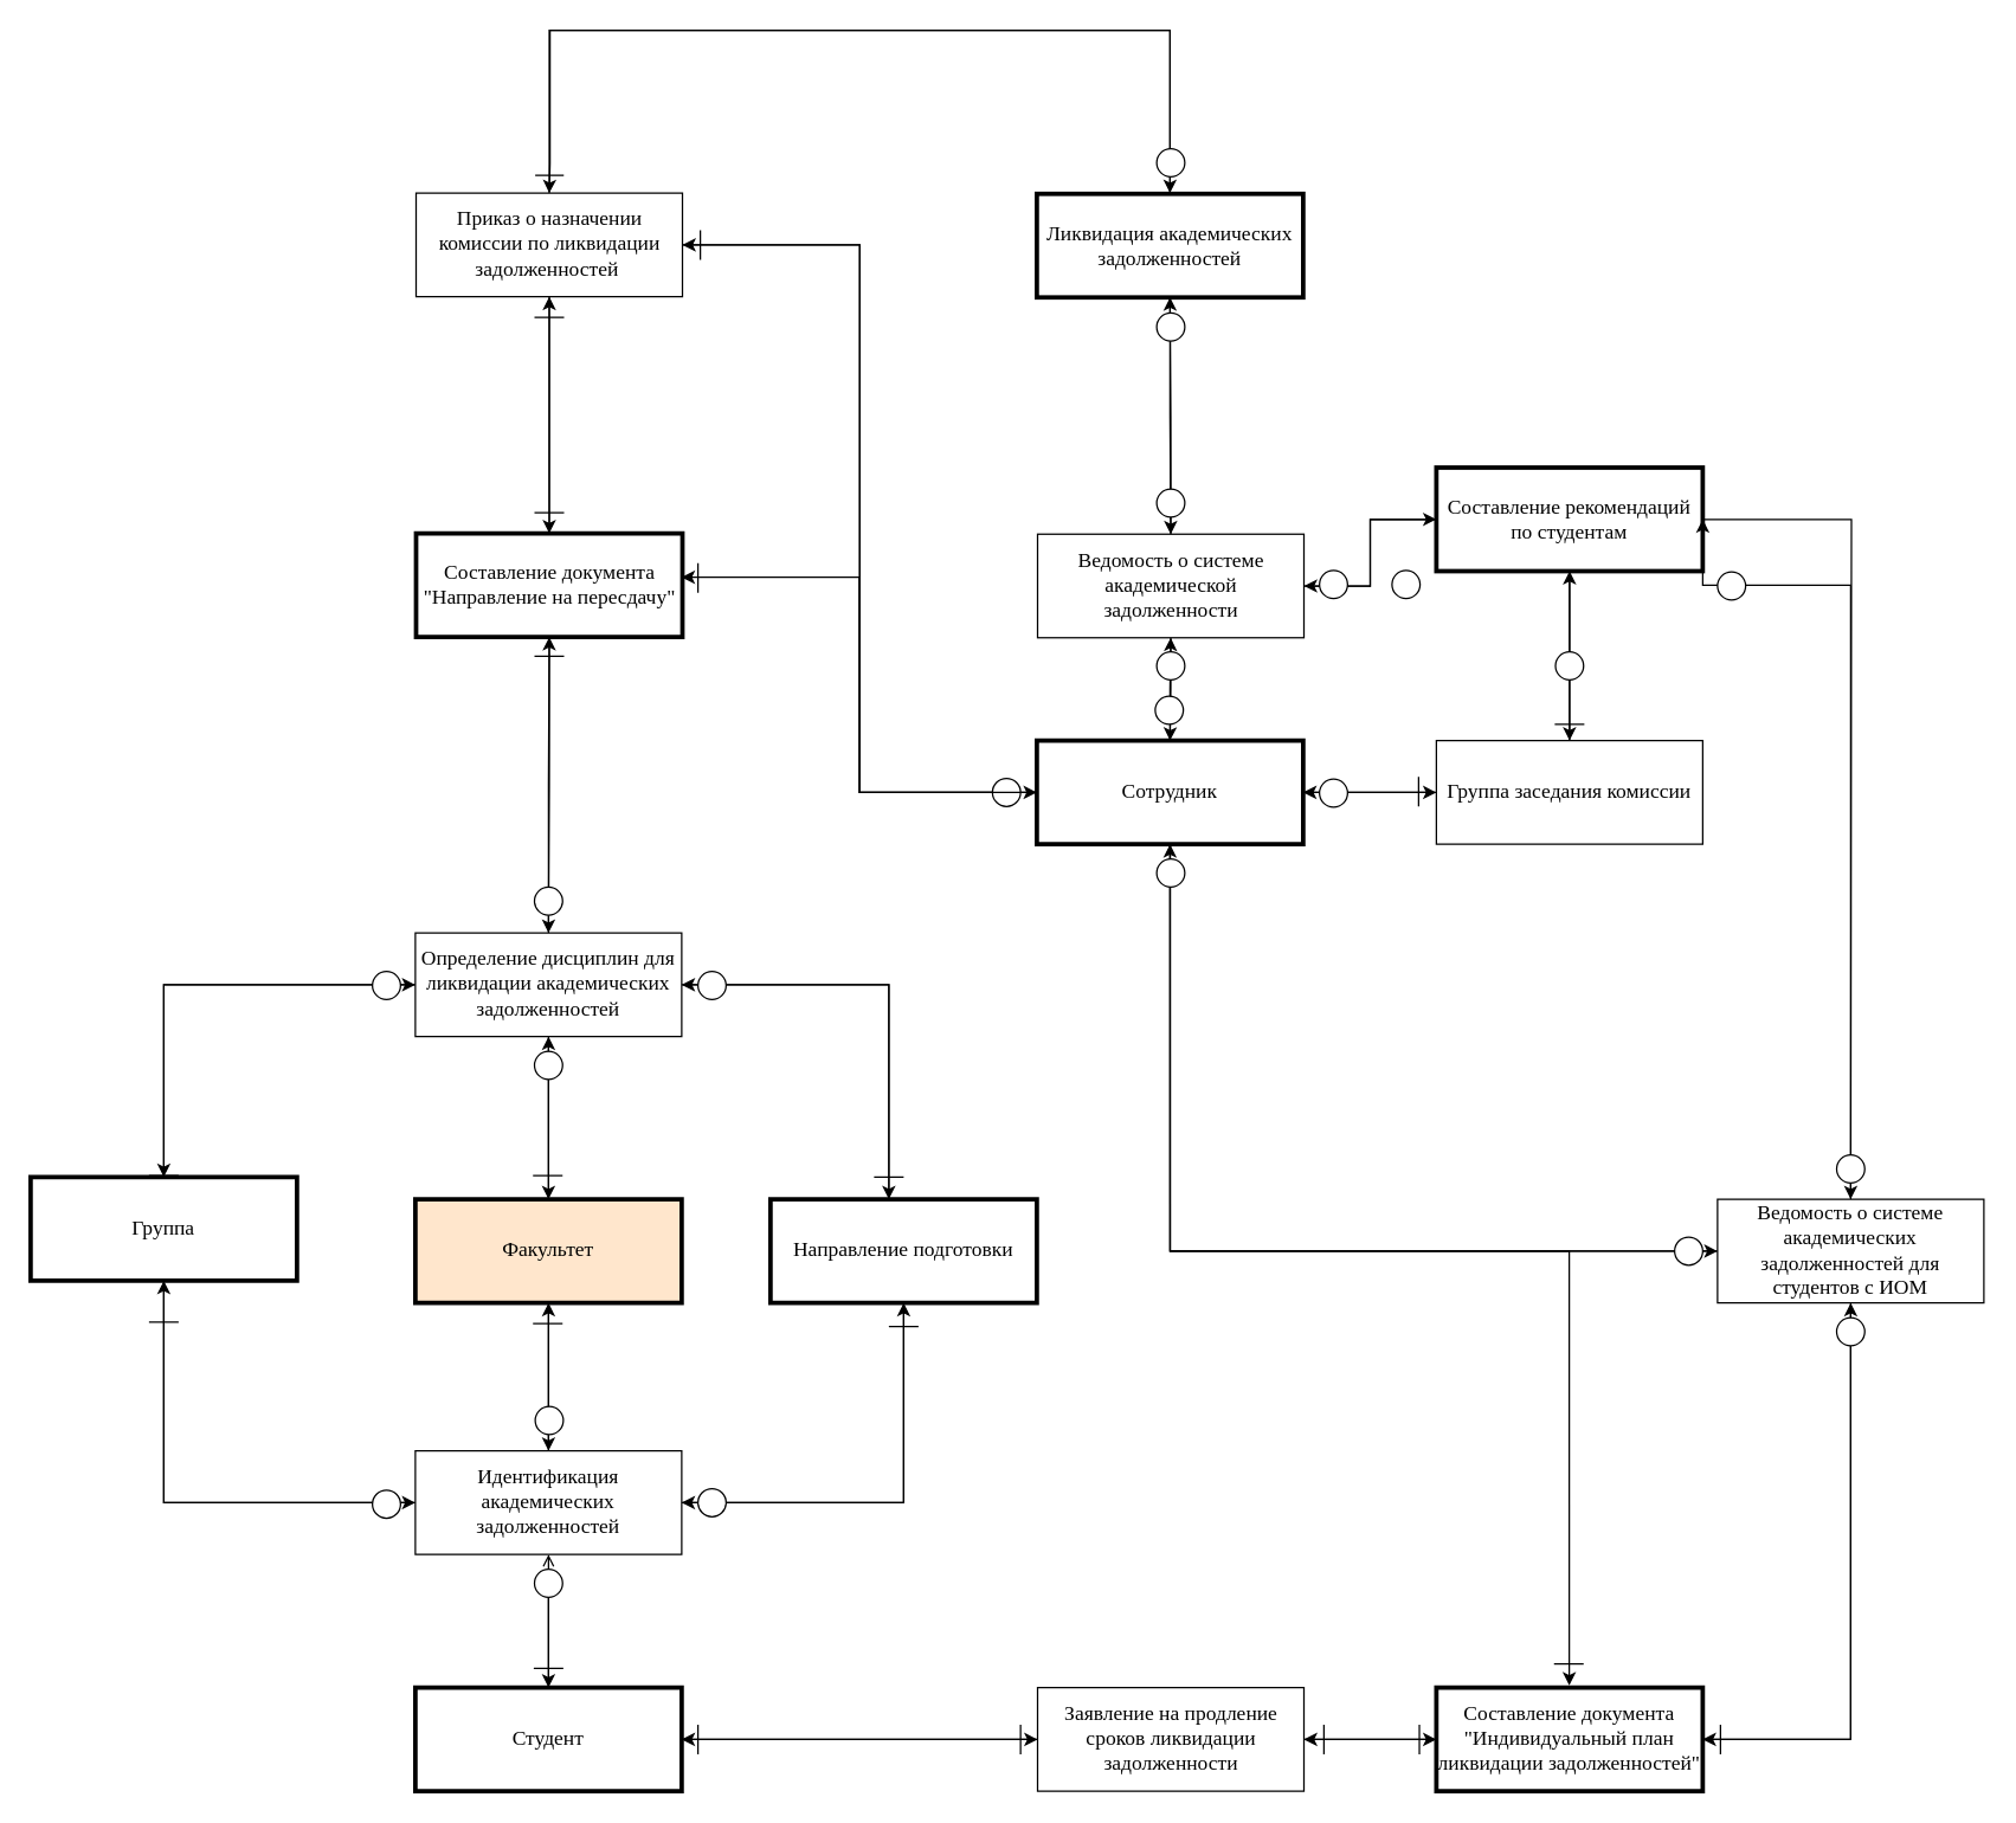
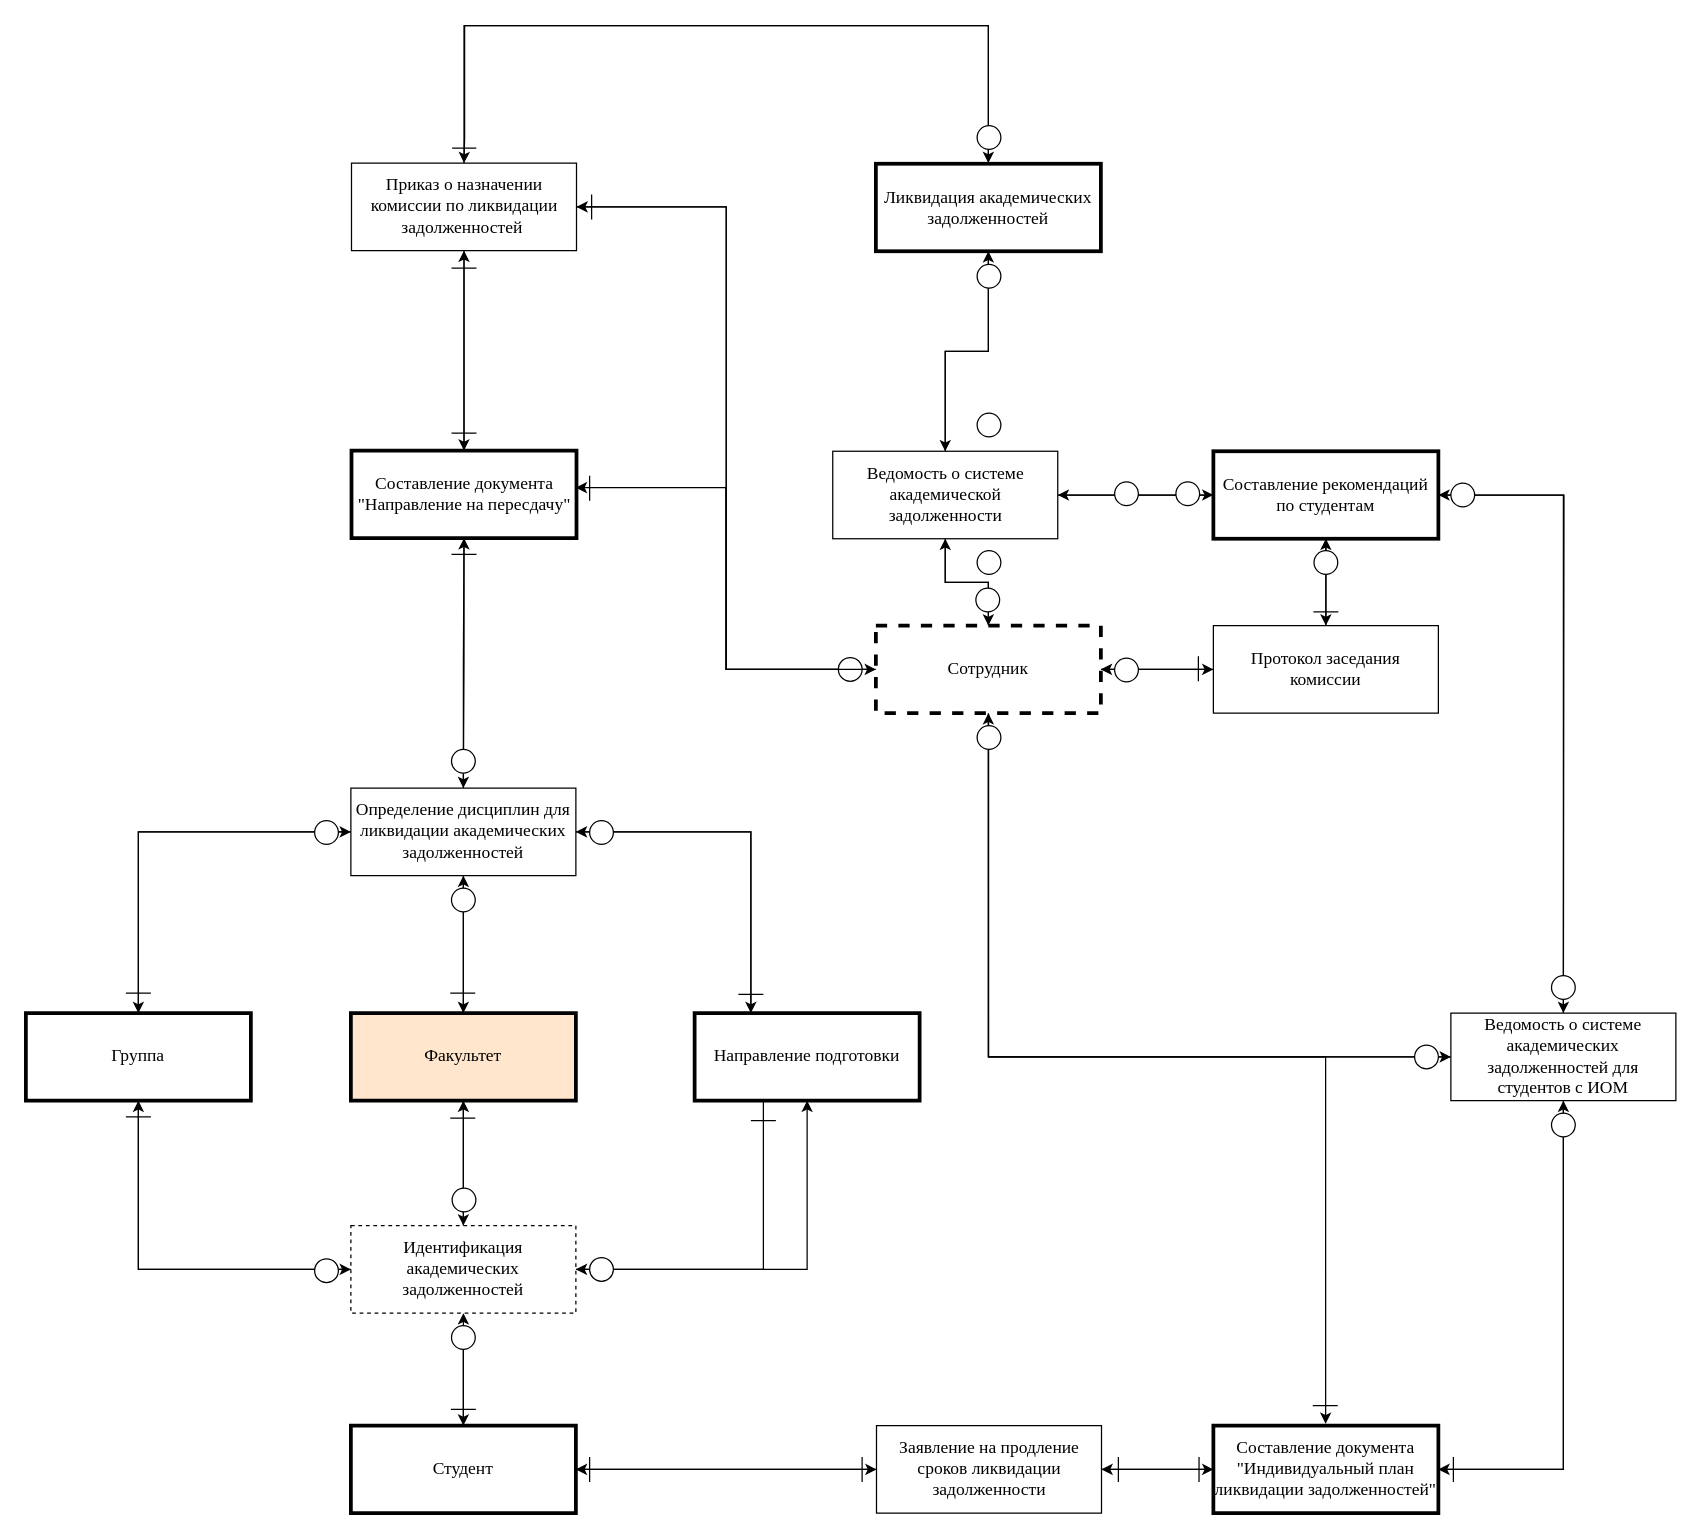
- <mxCell id="55" value="Составление рекомендаций по студентам" style="rounded=0;whiteSpace=wrap;html=1;fontFamily=Times New Roman;fontSize=14;strokeWidth=3;" parent="1" vertex="1"><mxGeometry x="970" y="315.5" width="180" height="70" as="geometry" /></mxCell>
+ <mxCell id="55" value="Составление рекомендаций по студентам" style="rounded=0;whiteSpace=wrap;html=1;fontFamily=Times New Roman;fontSize=14;strokeWidth=3;" parent="1" vertex="1"><mxGeometry x="970" y="360.5" width="180" height="70" as="geometry" /></mxCell>
- <mxCell id="17" value="Ведомость о системе академической задолженности" style="rounded=0;whiteSpace=wrap;html=1;fontFamily=Times New Roman;fontSize=14;" parent="1" vertex="1"><mxGeometry x="700.5" y="360.5" width="180" height="70" as="geometry" /></mxCell>
+ <mxCell id="17" value="Ведомость о системе академической задолженности" style="rounded=0;whiteSpace=wrap;html=1;fontFamily=Times New Roman;fontSize=14;" parent="1" vertex="1"><mxGeometry x="665.5" y="360.5" width="180" height="70" as="geometry" /></mxCell>
- <mxCell id="10" value="Сотрудник" style="rounded=0;whiteSpace=wrap;html=1;fontFamily=Times New Roman;fontSize=14;strokeWidth=3;" parent="1" vertex="1"><mxGeometry x="700" y="500" width="180" height="70" as="geometry" /></mxCell>
+ <mxCell id="10" value="Сотрудник" style="rounded=0;whiteSpace=wrap;html=1;fontFamily=Times New Roman;fontSize=14;strokeWidth=3;dashed=1;" parent="1" vertex="1"><mxGeometry x="700" y="500" width="180" height="70" as="geometry" /></mxCell>
- <mxCell id="58" value="Группа заседания комиссии" style="rounded=0;whiteSpace=wrap;html=1;fontFamily=Times New Roman;fontSize=14;" parent="1" vertex="1"><mxGeometry x="970" y="500" width="180" height="70" as="geometry" /></mxCell>
+ <mxCell id="58" value="Протокол заседания комиссии" style="rounded=0;whiteSpace=wrap;html=1;fontFamily=Times New Roman;fontSize=14;" parent="1" vertex="1"><mxGeometry x="970" y="500" width="180" height="70" as="geometry" /></mxCell>
- <mxCell id="25" value="Группа" style="rounded=0;whiteSpace=wrap;html=1;fontFamily=Times New Roman;fontSize=14;strokeWidth=3;" parent="1" vertex="1"><mxGeometry x="20" y="795" width="180" height="70" as="geometry" /></mxCell>
+ <mxCell id="25" value="Группа" style="rounded=0;whiteSpace=wrap;html=1;fontFamily=Times New Roman;fontSize=14;strokeWidth=3;" parent="1" vertex="1"><mxGeometry x="20" y="810" width="180" height="70" as="geometry" /></mxCell>
- <mxCell id="32" value="Направление подготовки" style="rounded=0;whiteSpace=wrap;html=1;fontFamily=Times New Roman;fontSize=14;strokeWidth=3;" parent="1" vertex="1"><mxGeometry x="520" y="810" width="180" height="70" as="geometry" /></mxCell>
+ <mxCell id="32" value="Направление подготовки" style="rounded=0;whiteSpace=wrap;html=1;fontFamily=Times New Roman;fontSize=14;strokeWidth=3;" parent="1" vertex="1"><mxGeometry x="555" y="810" width="180" height="70" as="geometry" /></mxCell>
- <mxCell id="29" value="Идентификация академических задолженностей" style="rounded=0;whiteSpace=wrap;html=1;fontFamily=Times New Roman;fontSize=14;" parent="1" vertex="1"><mxGeometry x="280" y="980" width="180" height="70" as="geometry" /></mxCell>
+ <mxCell id="29" value="Идентификация академических задолженностей" style="rounded=0;whiteSpace=wrap;html=1;fontFamily=Times New Roman;fontSize=14;dashed=1;" parent="1" vertex="1"><mxGeometry x="280" y="980" width="180" height="70" as="geometry" /></mxCell>
- <mxCell id="2" style="edgeStyle=orthogonalEdgeStyle;rounded=0;orthogonalLoop=1;jettySize=auto;html=1;endArrow=open;" parent="1" source="4" target="29" edge="1"><mxGeometry relative="1" as="geometry" /></mxCell>
+ <mxCell id="2" style="edgeStyle=orthogonalEdgeStyle;rounded=0;orthogonalLoop=1;jettySize=auto;html=1;" parent="1" source="4" target="29" edge="1"><mxGeometry relative="1" as="geometry" /></mxCell>
